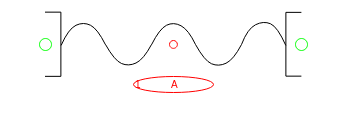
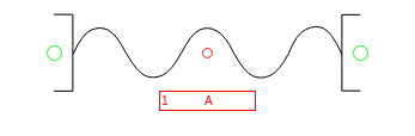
- <mxCell id="5" value="1&amp;nbsp; &amp;nbsp; &amp;nbsp; &amp;nbsp; &amp;nbsp; &amp;nbsp;A" style="ellipse;whiteSpace=wrap;html=1;fillColor=none;strokeColor=#FF0000;fontColor=#FF0000;fontSize=10;align=left;noLabel=0;" parent="4" vertex="1"><mxGeometry x="133" y="76" width="80" height="16" as="geometry" /></mxCell>
+ <mxCell id="5" value="1&amp;nbsp; &amp;nbsp; &amp;nbsp; &amp;nbsp; &amp;nbsp; &amp;nbsp;A" style="rounded=0;whiteSpace=wrap;html=1;fillColor=none;strokeColor=#FF0000;fontColor=#FF0000;fontSize=10;align=left;noLabel=0;" parent="4" vertex="1"><mxGeometry x="133" y="76" width="80" height="16" as="geometry" /></mxCell>
